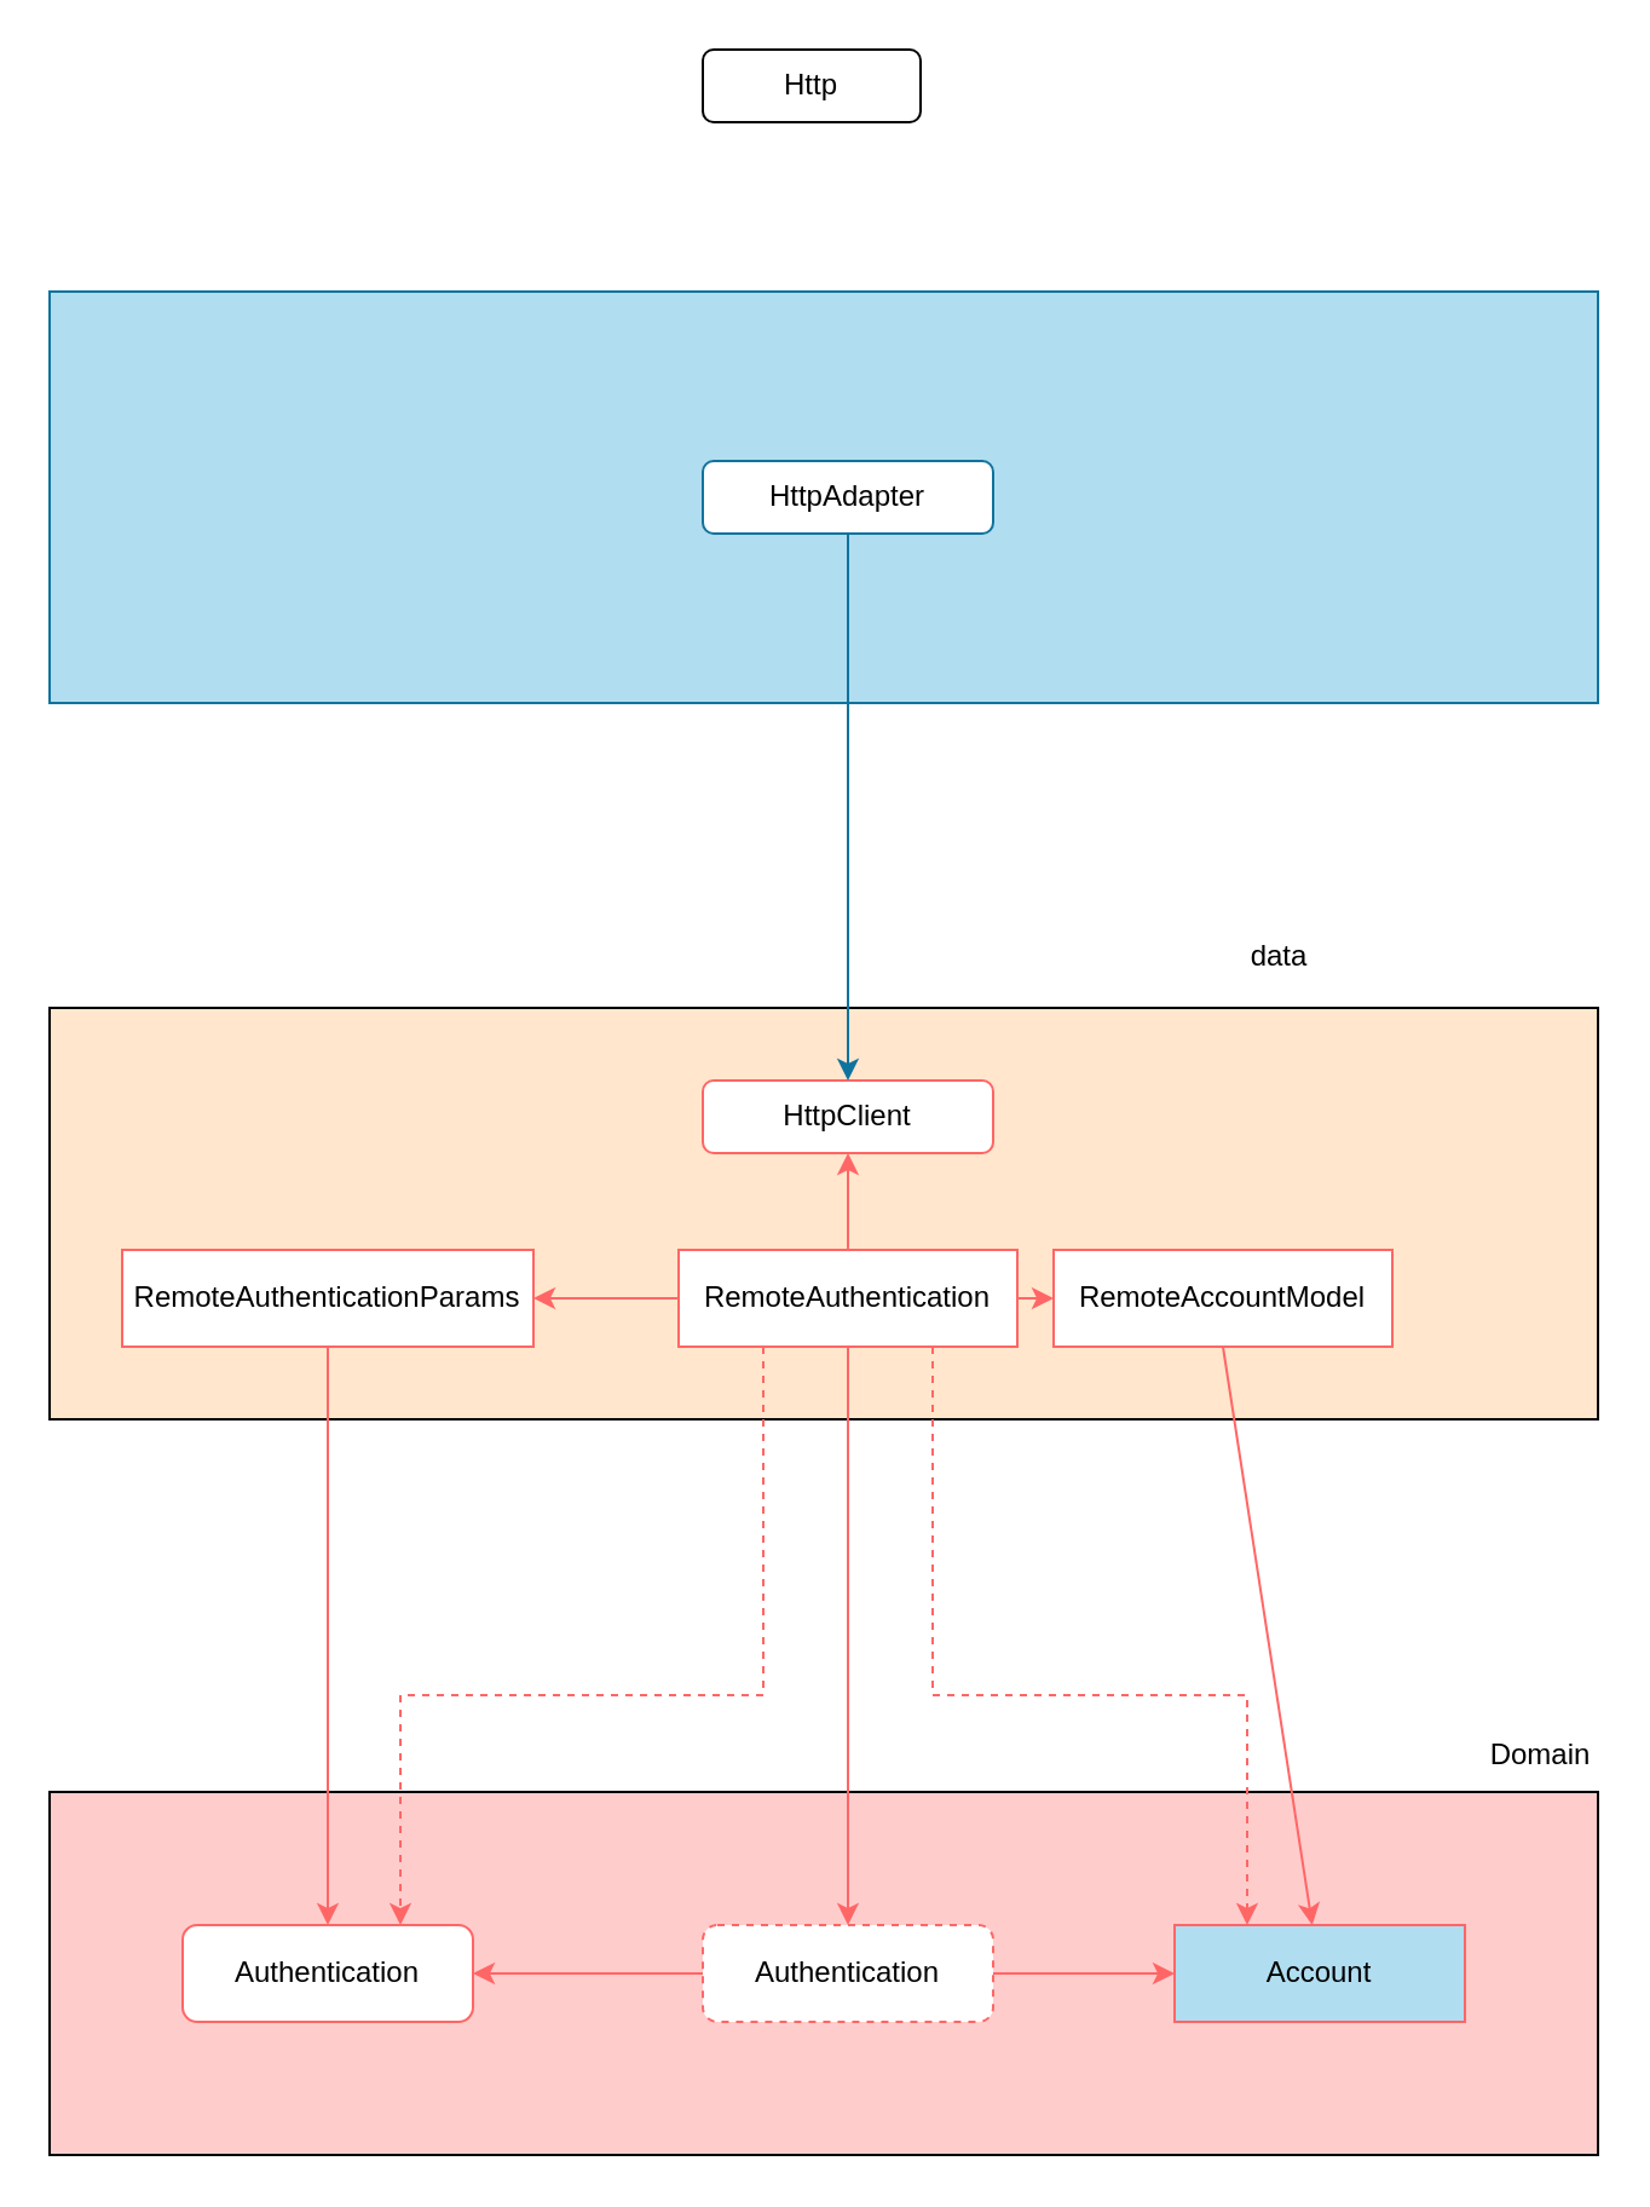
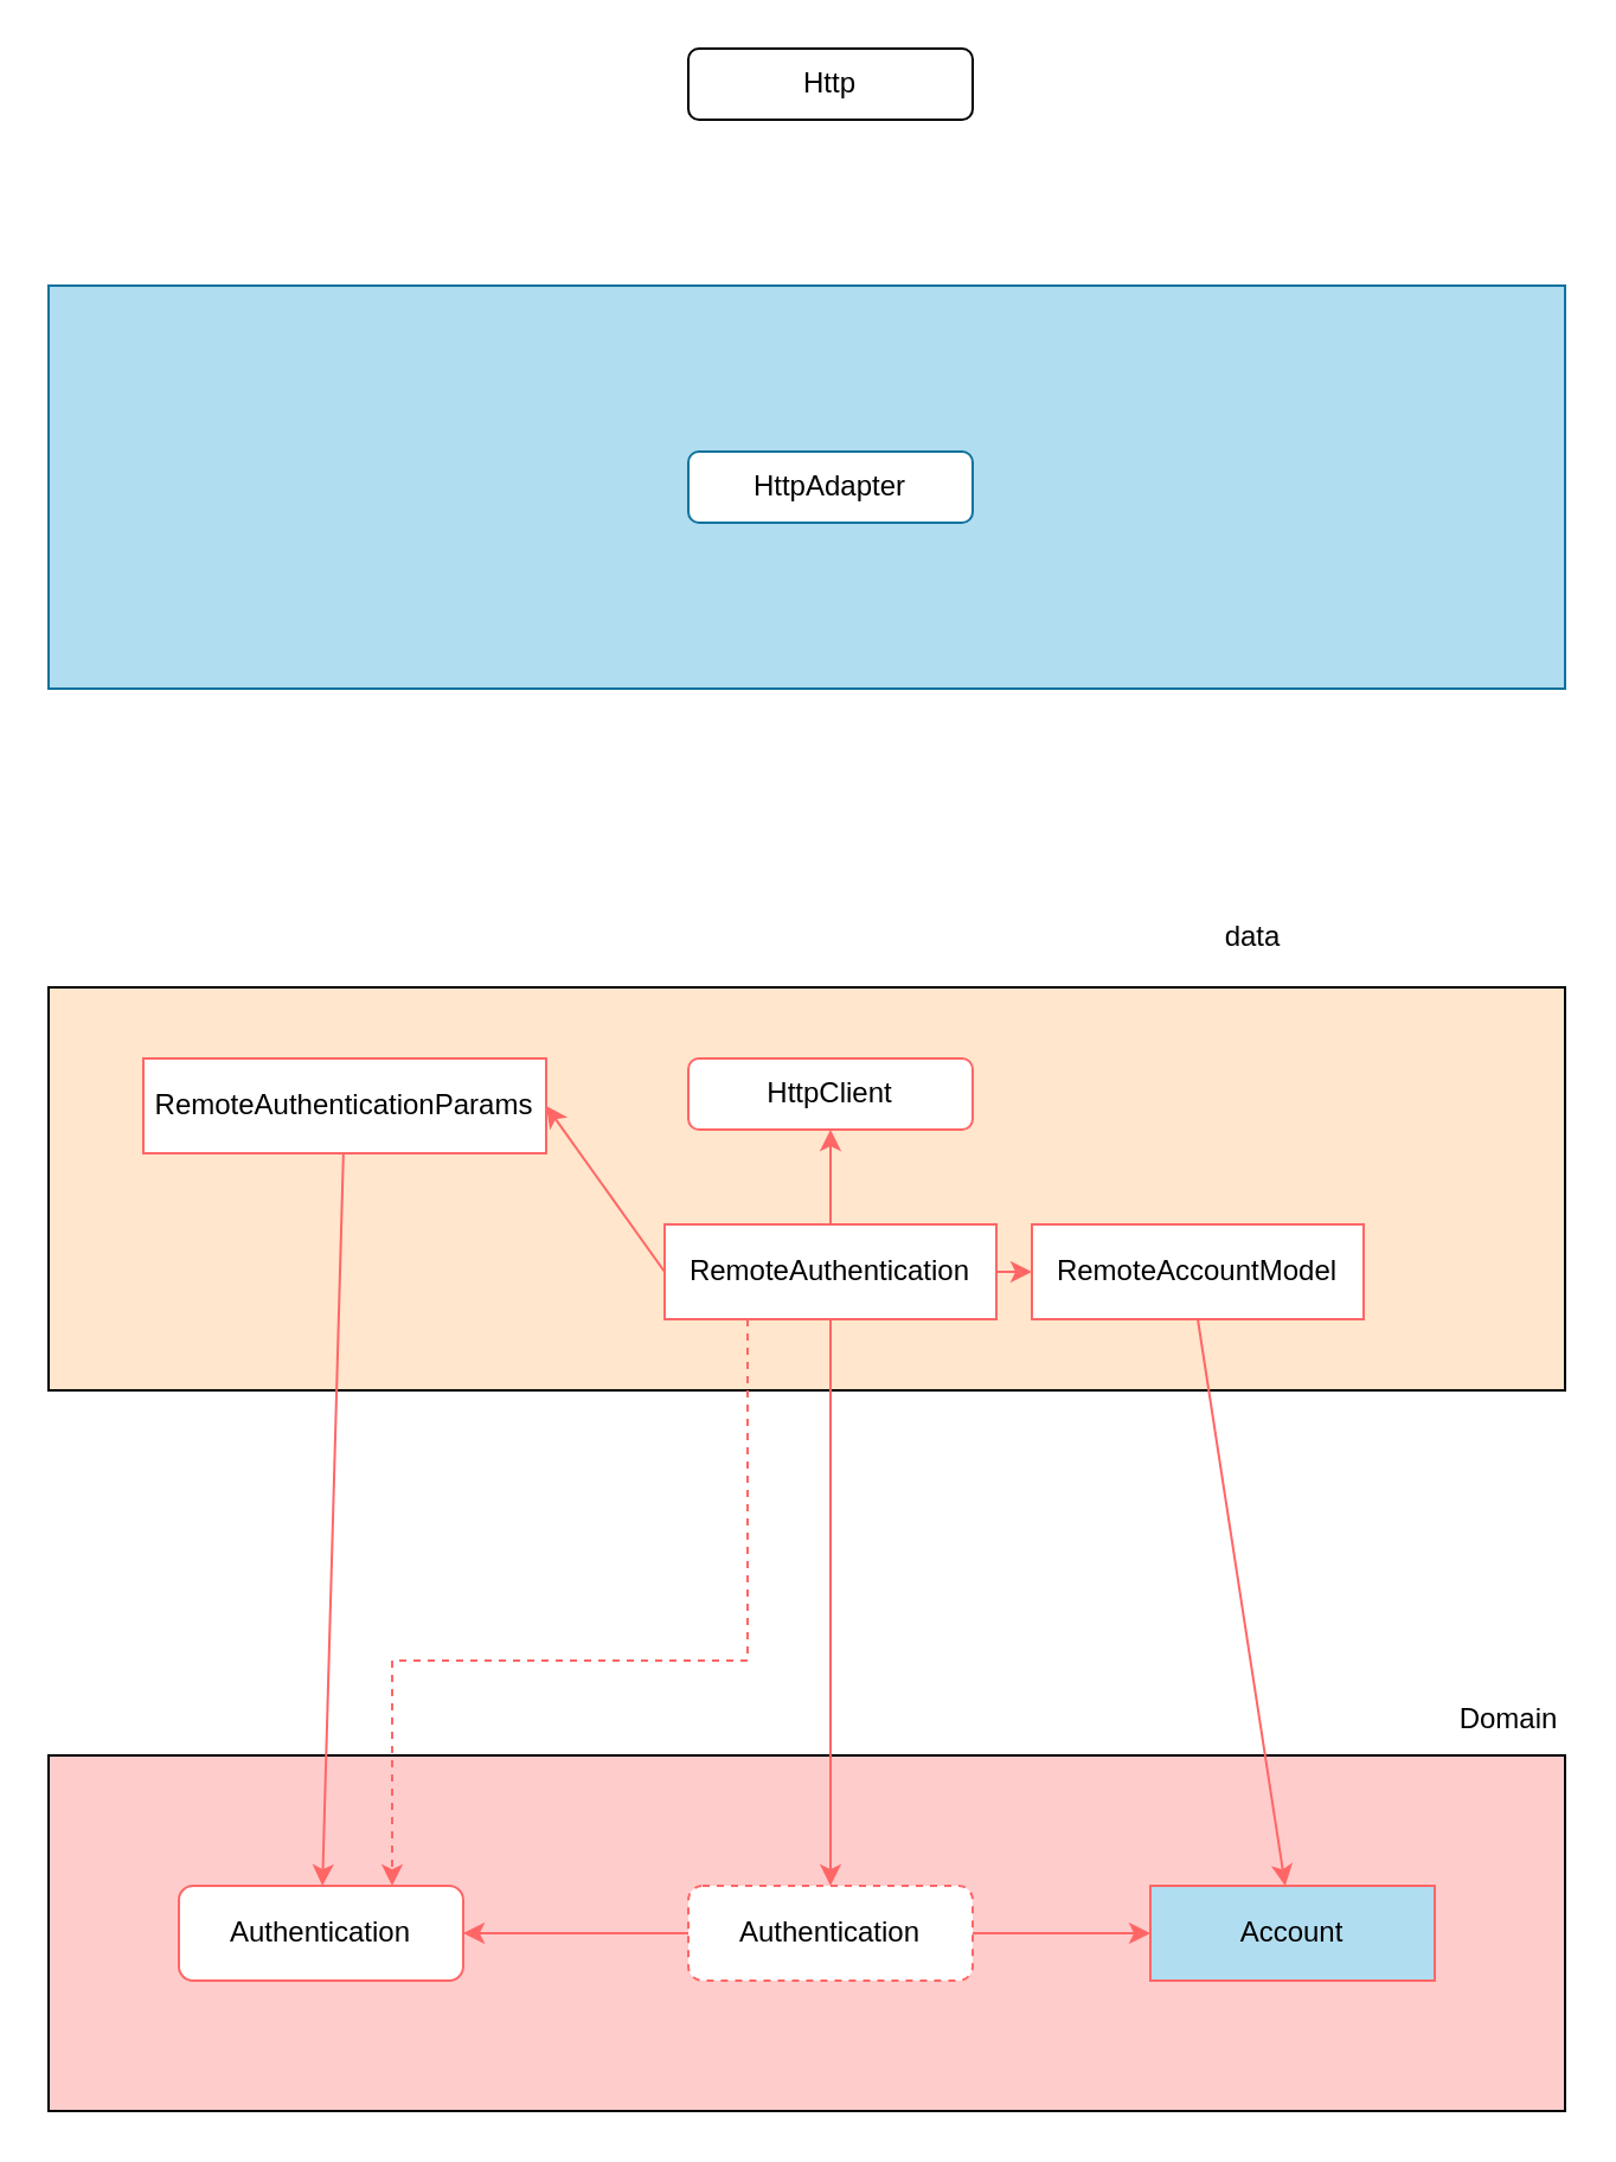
- <mxCell id="26" value="&lt;font color=&quot;#000000&quot;&gt;Http&lt;/font&gt;" style="rounded=1;whiteSpace=wrap;html=1;fillColor=#FFFFFF;strokeColor=#000000;" vertex="1" parent="1"><mxGeometry x="290" y="20" width="90" height="30" as="geometry" /></mxCell>
+ <mxCell id="26" value="&lt;font color=&quot;#000000&quot;&gt;Http&lt;/font&gt;" style="rounded=1;whiteSpace=wrap;html=1;fillColor=#FFFFFF;strokeColor=#000000;" vertex="1" parent="1"><mxGeometry x="290" y="20" width="120" height="30" as="geometry" /></mxCell>
- <mxCell id="24" style="edgeStyle=none;rounded=0;html=1;exitX=0.5;exitY=1;exitDx=0;exitDy=0;strokeColor=#10739E;" edge="1" parent="1" source="25" target="3"><mxGeometry relative="1" as="geometry" /></mxCell>
- <mxCell id="18" value="&lt;font color=&quot;#000000&quot;&gt;RemoteAuthenticationParams&lt;/font&gt;" style="rounded=0;whiteSpace=wrap;html=1;fillColor=#FFFFFF;strokeColor=#FF6666;" vertex="1" parent="1"><mxGeometry x="50" y="516" width="170" height="40" as="geometry" /></mxCell>
+ <mxCell id="18" value="&lt;font color=&quot;#000000&quot;&gt;RemoteAuthenticationParams&lt;/font&gt;" style="rounded=0;whiteSpace=wrap;html=1;fillColor=#FFFFFF;strokeColor=#FF6666;" vertex="1" parent="1"><mxGeometry x="60" y="446" width="170" height="40" as="geometry" /></mxCell>
- <mxCell id="14" style="edgeStyle=none;html=1;exitX=0.75;exitY=1;exitDx=0;exitDy=0;entryX=0.25;entryY=0;entryDx=0;entryDy=0;strokeColor=#FF6666;rounded=0;dashed=1;" parent="1" source="7" target="13" edge="1"><mxGeometry relative="1" as="geometry"><Array as="points"><mxPoint x="385" y="700" /><mxPoint x="515" y="700" /></Array></mxGeometry></mxCell>
